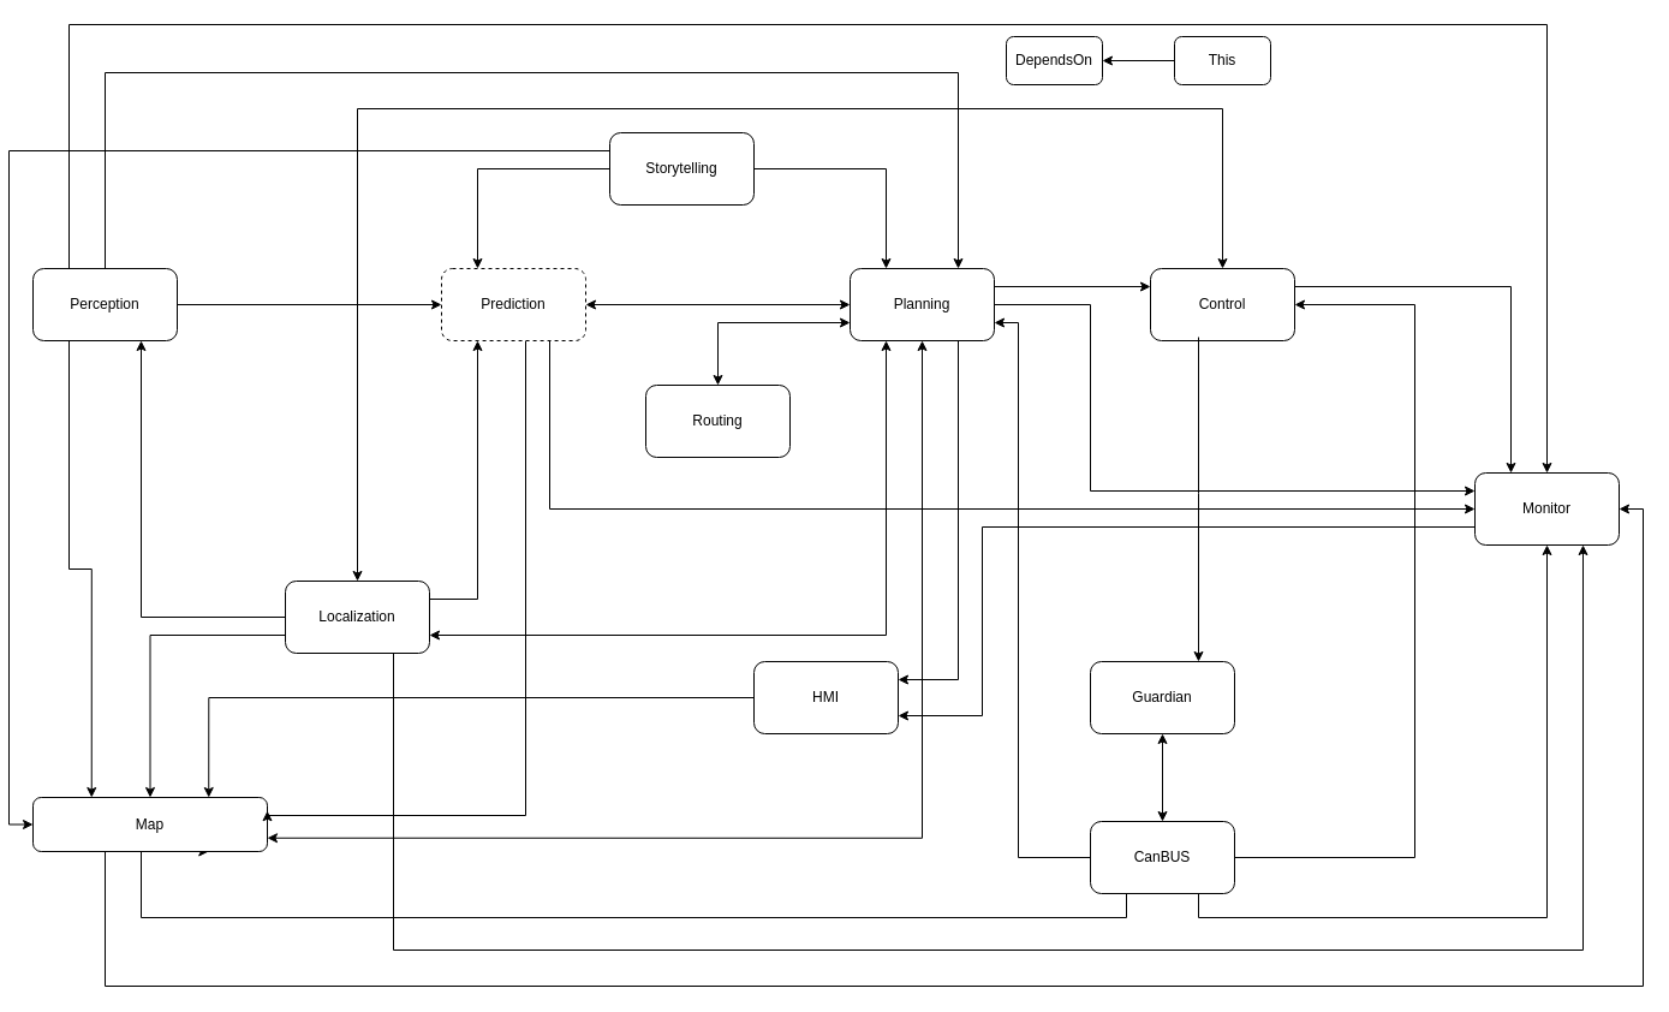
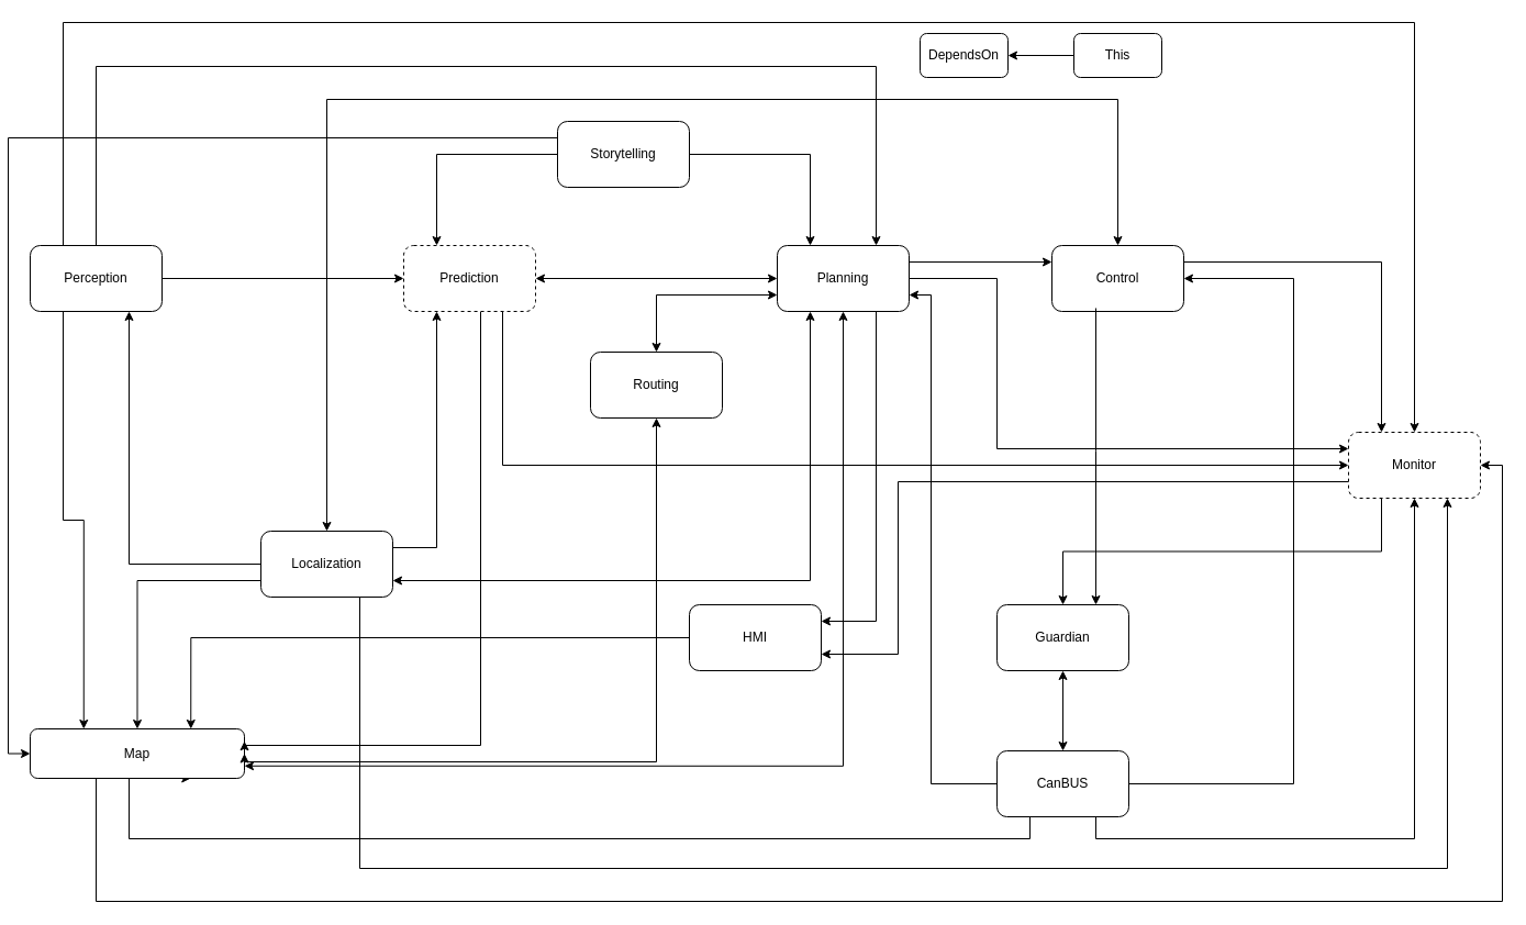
- <mxCell id="35" value="Monitor" style="rounded=1;whiteSpace=wrap;html=1;" parent="1" vertex="1"><mxGeometry x="1220" y="393" width="120" height="60" as="geometry" /></mxCell>
+ <mxCell id="35" value="Monitor" style="rounded=1;whiteSpace=wrap;html=1;dashed=1;" parent="1" vertex="1"><mxGeometry x="1220" y="393" width="120" height="60" as="geometry" /></mxCell>
+ <mxCell id="37" style="edgeStyle=orthogonalEdgeStyle;rounded=0;orthogonalLoop=1;jettySize=auto;html=1;exitX=0.25;exitY=1;exitDx=0;exitDy=0;" parent="1" source="35" target="40" edge="1"><mxGeometry relative="1" as="geometry" /></mxCell>
+ <mxCell id="47" value="" style="endArrow=classic;startArrow=classic;html=1;rounded=0;strokeColor=default;exitX=0.5;exitY=1;exitDx=0;exitDy=0;entryX=1;entryY=0.5;entryDx=0;entryDy=0;edgeStyle=orthogonalEdgeStyle;" edge="1" parent="1" source="20" target="24"><mxGeometry width="50" height="50" relative="1" as="geometry"><mxPoint x="740" y="293" as="sourcePoint" /><mxPoint x="360" y="538" as="targetPoint" /><Array as="points"><mxPoint x="590" y="693" /></Array></mxGeometry></mxCell>
